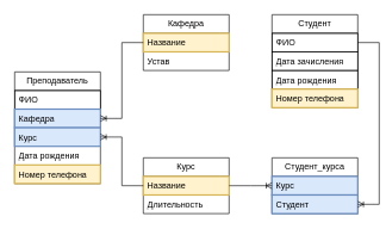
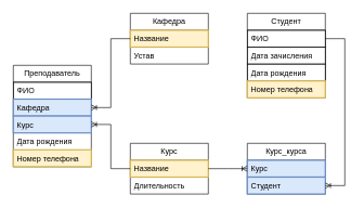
- <mxCell id="21" value="Студент_курса" style="swimlane;fontStyle=0;childLayout=stackLayout;horizontal=1;startSize=26;fillColor=none;horizontalStack=0;resizeParent=1;resizeParentMax=0;resizeLast=0;collapsible=1;marginBottom=0;whiteSpace=wrap;html=1;" parent="1" vertex="1"><mxGeometry x="380" y="220" width="120" height="78" as="geometry" /></mxCell>
+ <mxCell id="21" value="Курс_курса" style="swimlane;fontStyle=0;childLayout=stackLayout;horizontal=1;startSize=26;fillColor=none;horizontalStack=0;resizeParent=1;resizeParentMax=0;resizeLast=0;collapsible=1;marginBottom=0;whiteSpace=wrap;html=1;" parent="1" vertex="1"><mxGeometry x="380" y="220" width="120" height="78" as="geometry" /></mxCell>
